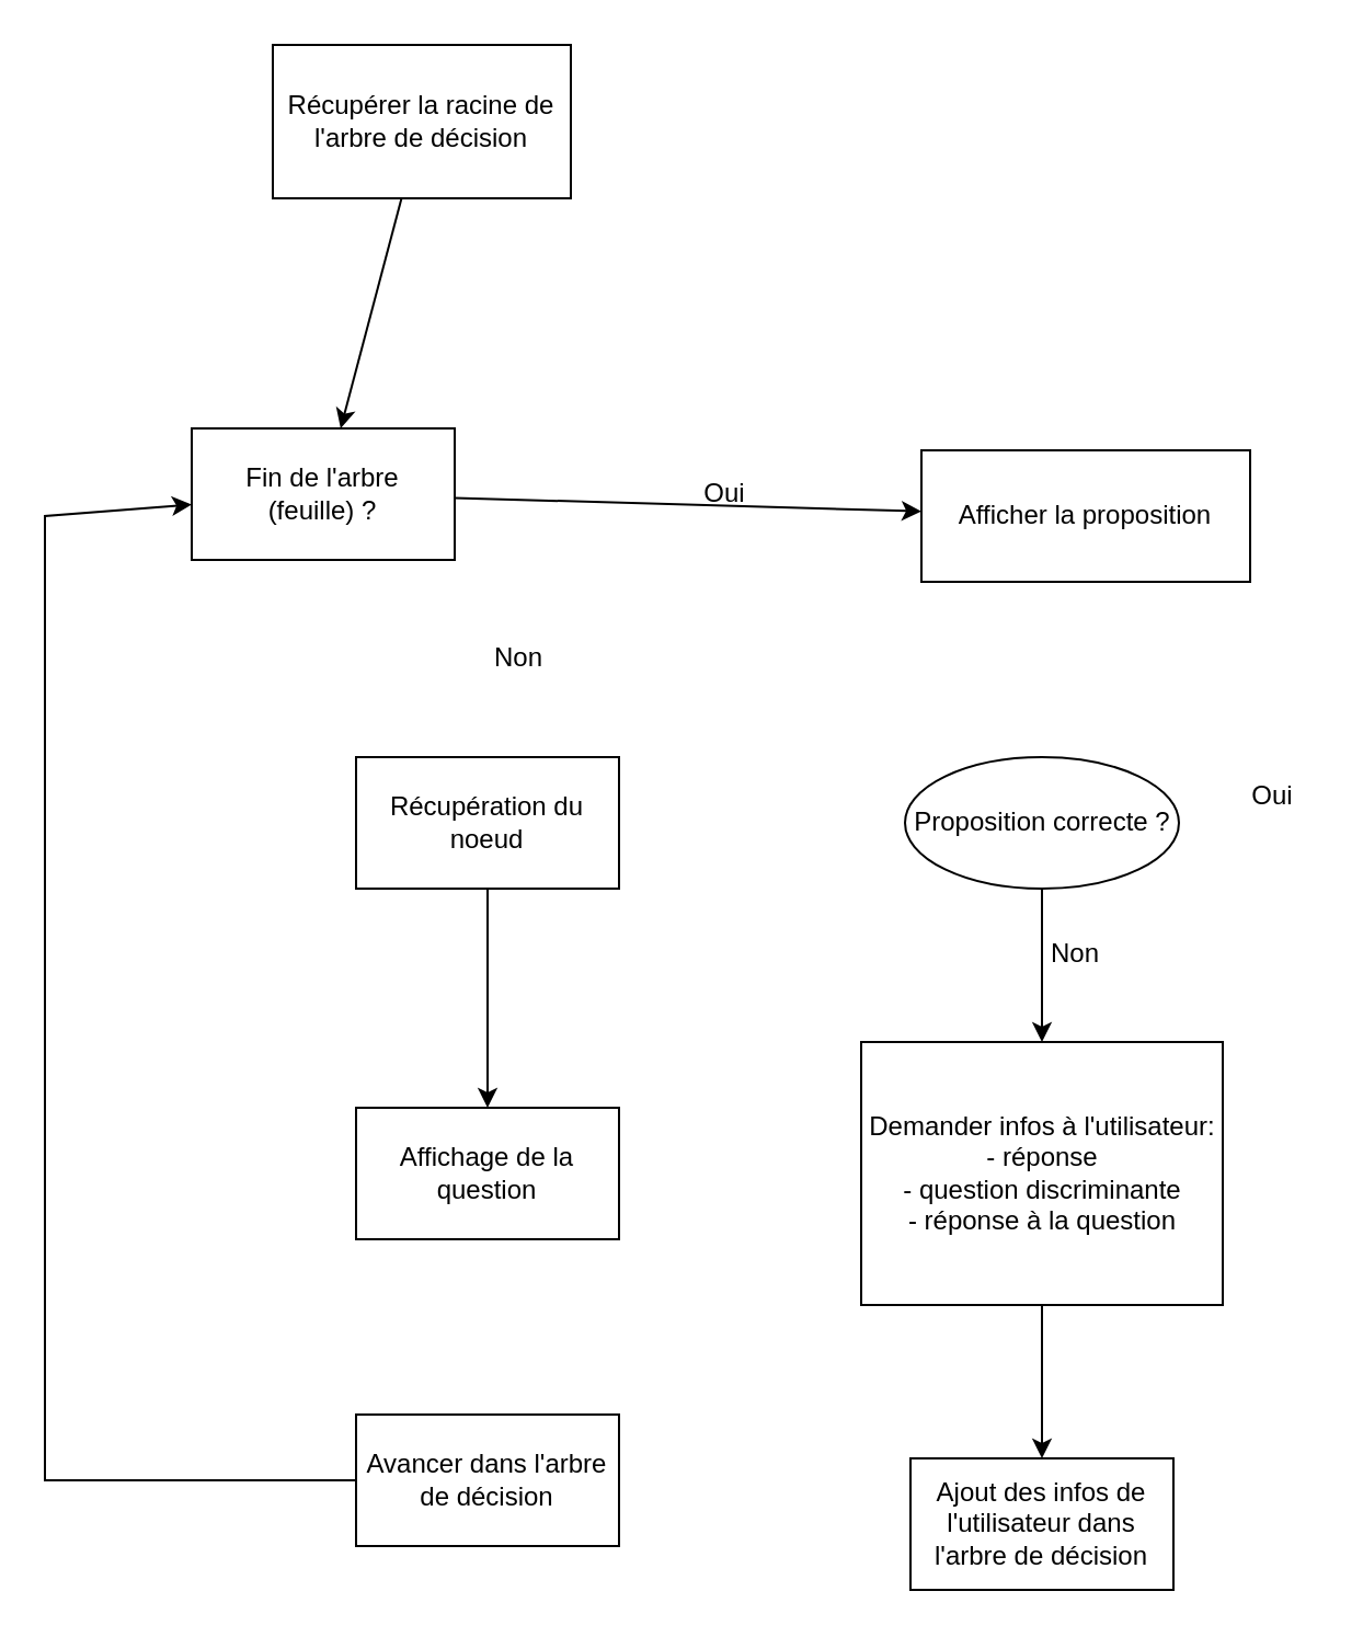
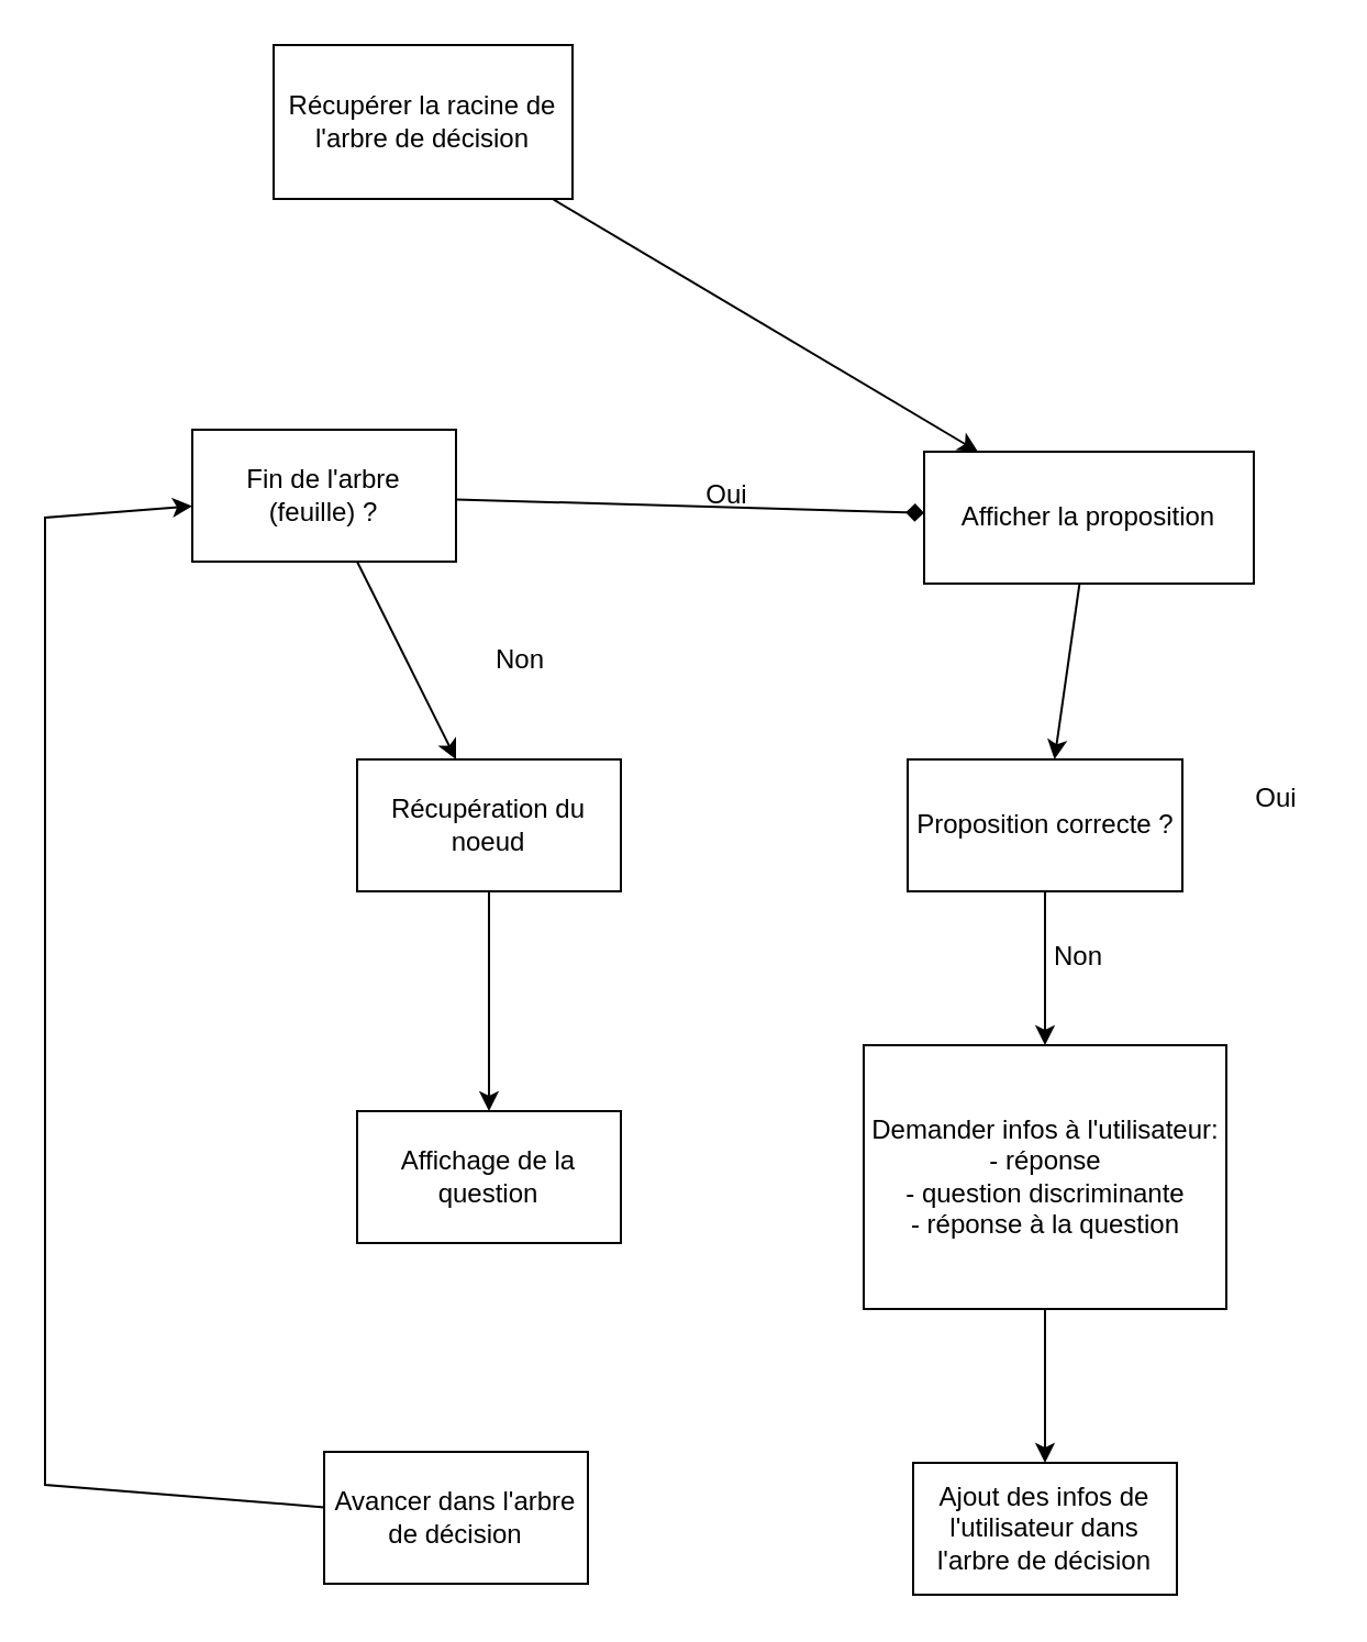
- <mxCell id="4" value="" style="endArrow=classic;html=1;rounded=0;" edge="1" parent="1" source="2" target="3"><mxGeometry width="50" height="50" relative="1" as="geometry"><mxPoint x="230" y="335" as="sourcePoint" /><mxPoint x="280" y="285" as="targetPoint" /></mxGeometry></mxCell>
+ <mxCell id="4" value="" style="endArrow=classic;html=1;rounded=0;" edge="1" parent="1" source="2" target="5"><mxGeometry width="50" height="50" relative="1" as="geometry"><mxPoint x="230" y="335" as="sourcePoint" /><mxPoint x="280" y="285" as="targetPoint" /></mxGeometry></mxCell>
- <mxCell id="6" value="" style="endArrow=classic;html=1;rounded=0;" edge="1" parent="1" source="3" target="5"><mxGeometry width="50" height="50" relative="1" as="geometry"><mxPoint x="230" y="335" as="sourcePoint" /><mxPoint x="280" y="285" as="targetPoint" /></mxGeometry></mxCell>
+ <mxCell id="6" value="" style="endArrow=diamond;html=1;rounded=0;" edge="1" parent="1" source="3" target="5"><mxGeometry width="50" height="50" relative="1" as="geometry"><mxPoint x="230" y="335" as="sourcePoint" /><mxPoint x="280" y="285" as="targetPoint" /></mxGeometry></mxCell>
+ <mxCell id="9" value="" style="endArrow=classic;html=1;rounded=0;" edge="1" parent="1" source="3" target="8"><mxGeometry width="50" height="50" relative="1" as="geometry"><mxPoint x="230" y="335" as="sourcePoint" /><mxPoint x="280" y="285" as="targetPoint" /></mxGeometry></mxCell>
+ <mxCell id="16" value="" style="endArrow=classic;html=1;rounded=0;" edge="1" parent="1" source="5" target="15"><mxGeometry width="50" height="50" relative="1" as="geometry"><mxPoint x="294" y="415" as="sourcePoint" /><mxPoint x="344" y="365" as="targetPoint" /></mxGeometry></mxCell>
- <mxCell id="15" value="Proposition correcte ?" style="ellipse;whiteSpace=wrap;html=1;" vertex="1" parent="1"><mxGeometry x="412.5" y="345" width="125" height="60" as="geometry" /></mxCell>
+ <mxCell id="15" value="Proposition correcte ?" style="rounded=0;whiteSpace=wrap;html=1;" vertex="1" parent="1"><mxGeometry x="412.5" y="345" width="125" height="60" as="geometry" /></mxCell>
- <mxCell id="13" value="Avancer dans l'arbre de décision" style="rounded=0;whiteSpace=wrap;html=1;" vertex="1" parent="1"><mxGeometry x="162" y="645" width="120" height="60" as="geometry" /></mxCell>
+ <mxCell id="13" value="Avancer dans l'arbre de décision" style="rounded=0;whiteSpace=wrap;html=1;" vertex="1" parent="1"><mxGeometry x="147" y="660" width="120" height="60" as="geometry" /></mxCell>
